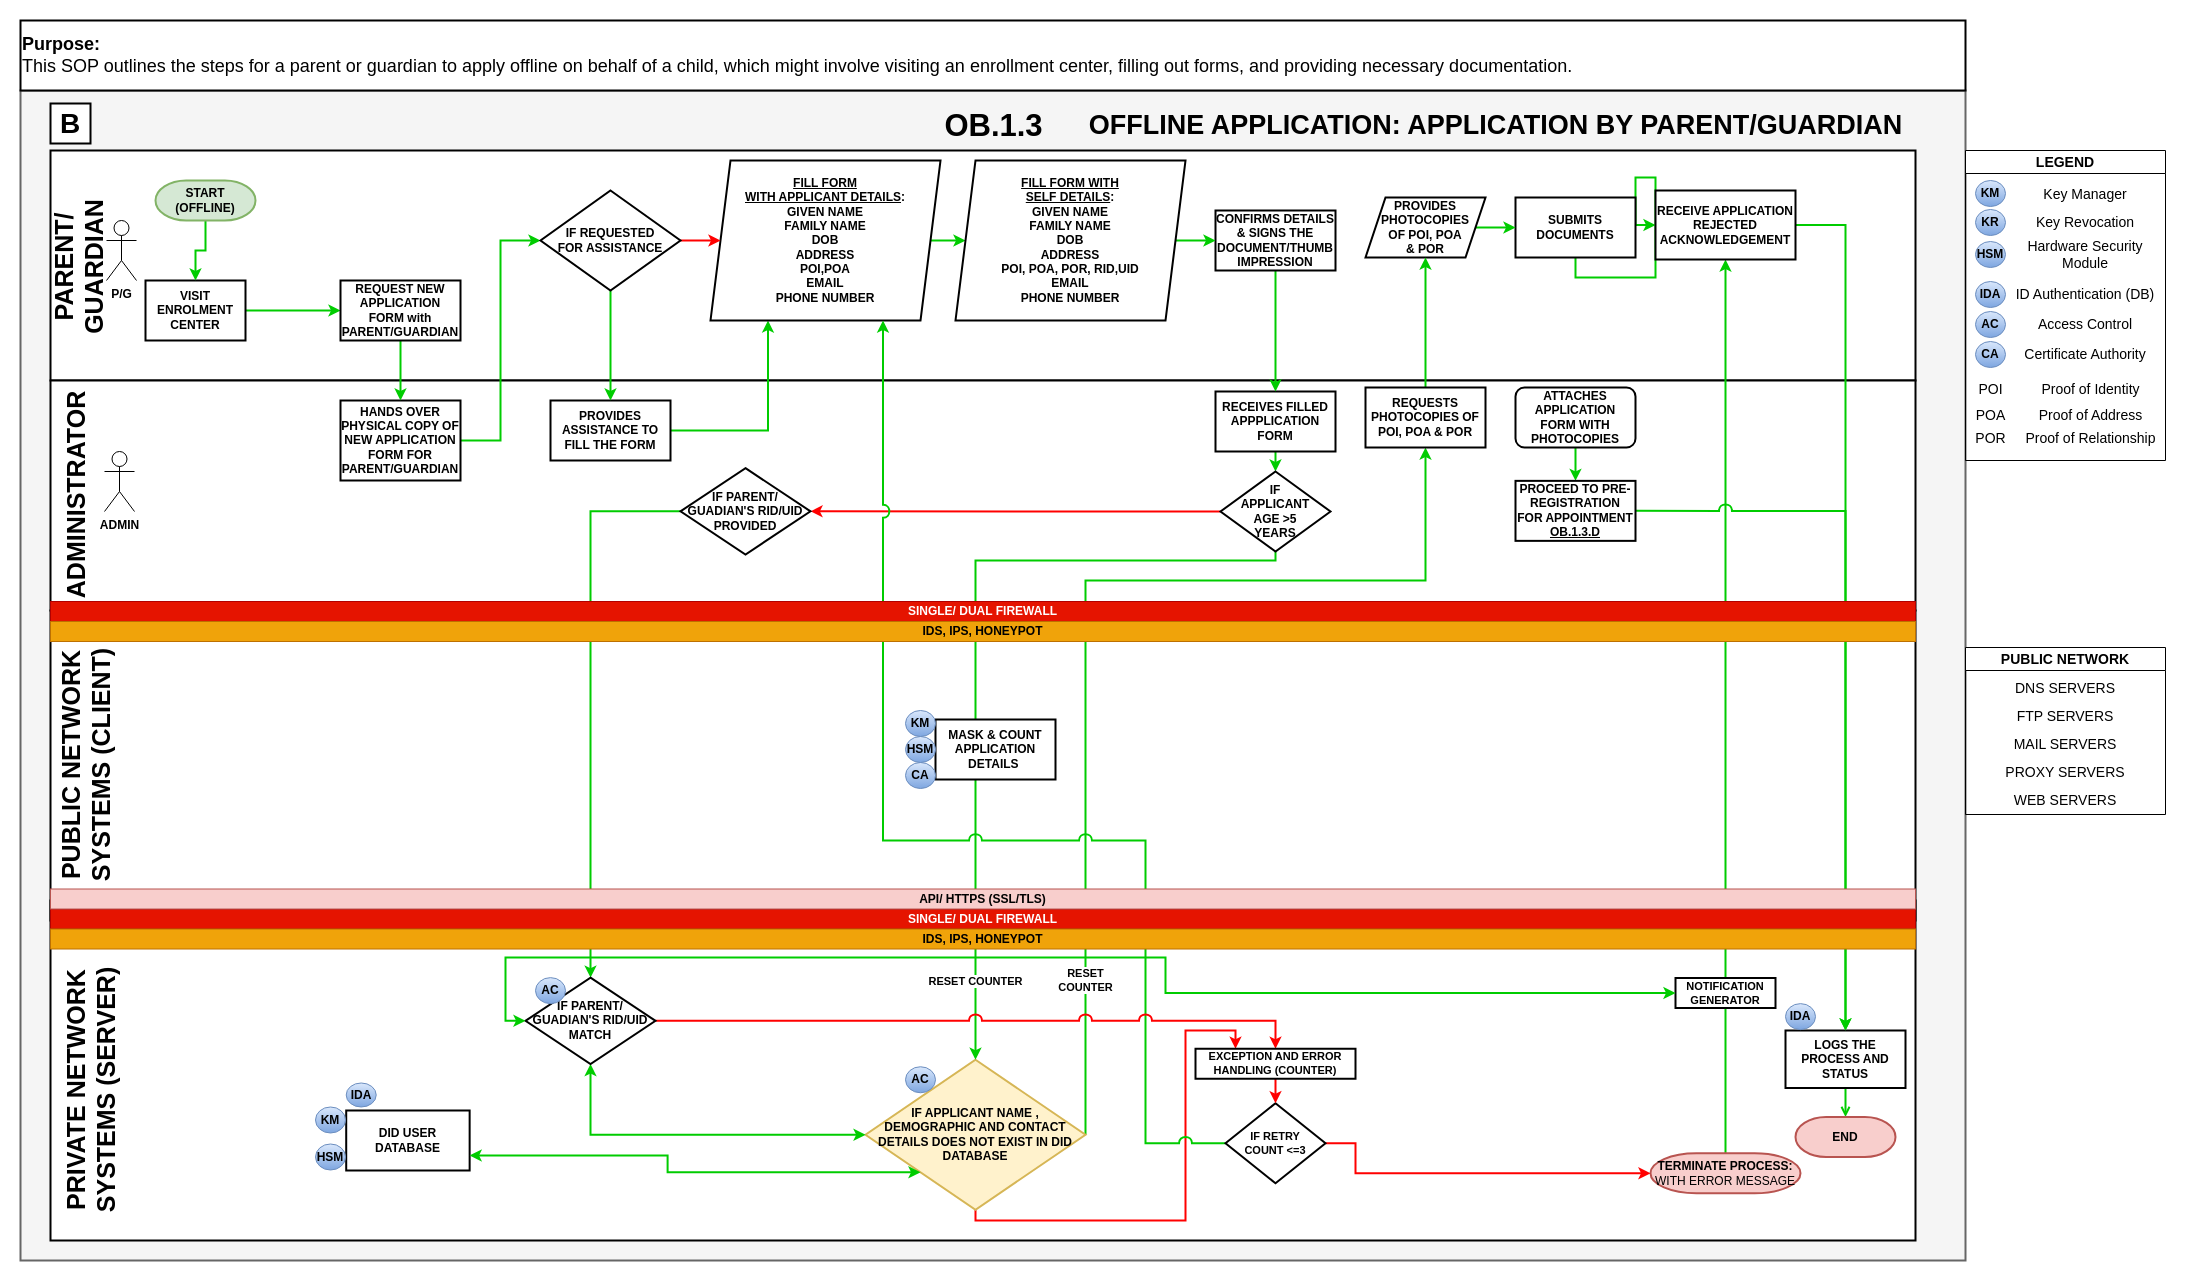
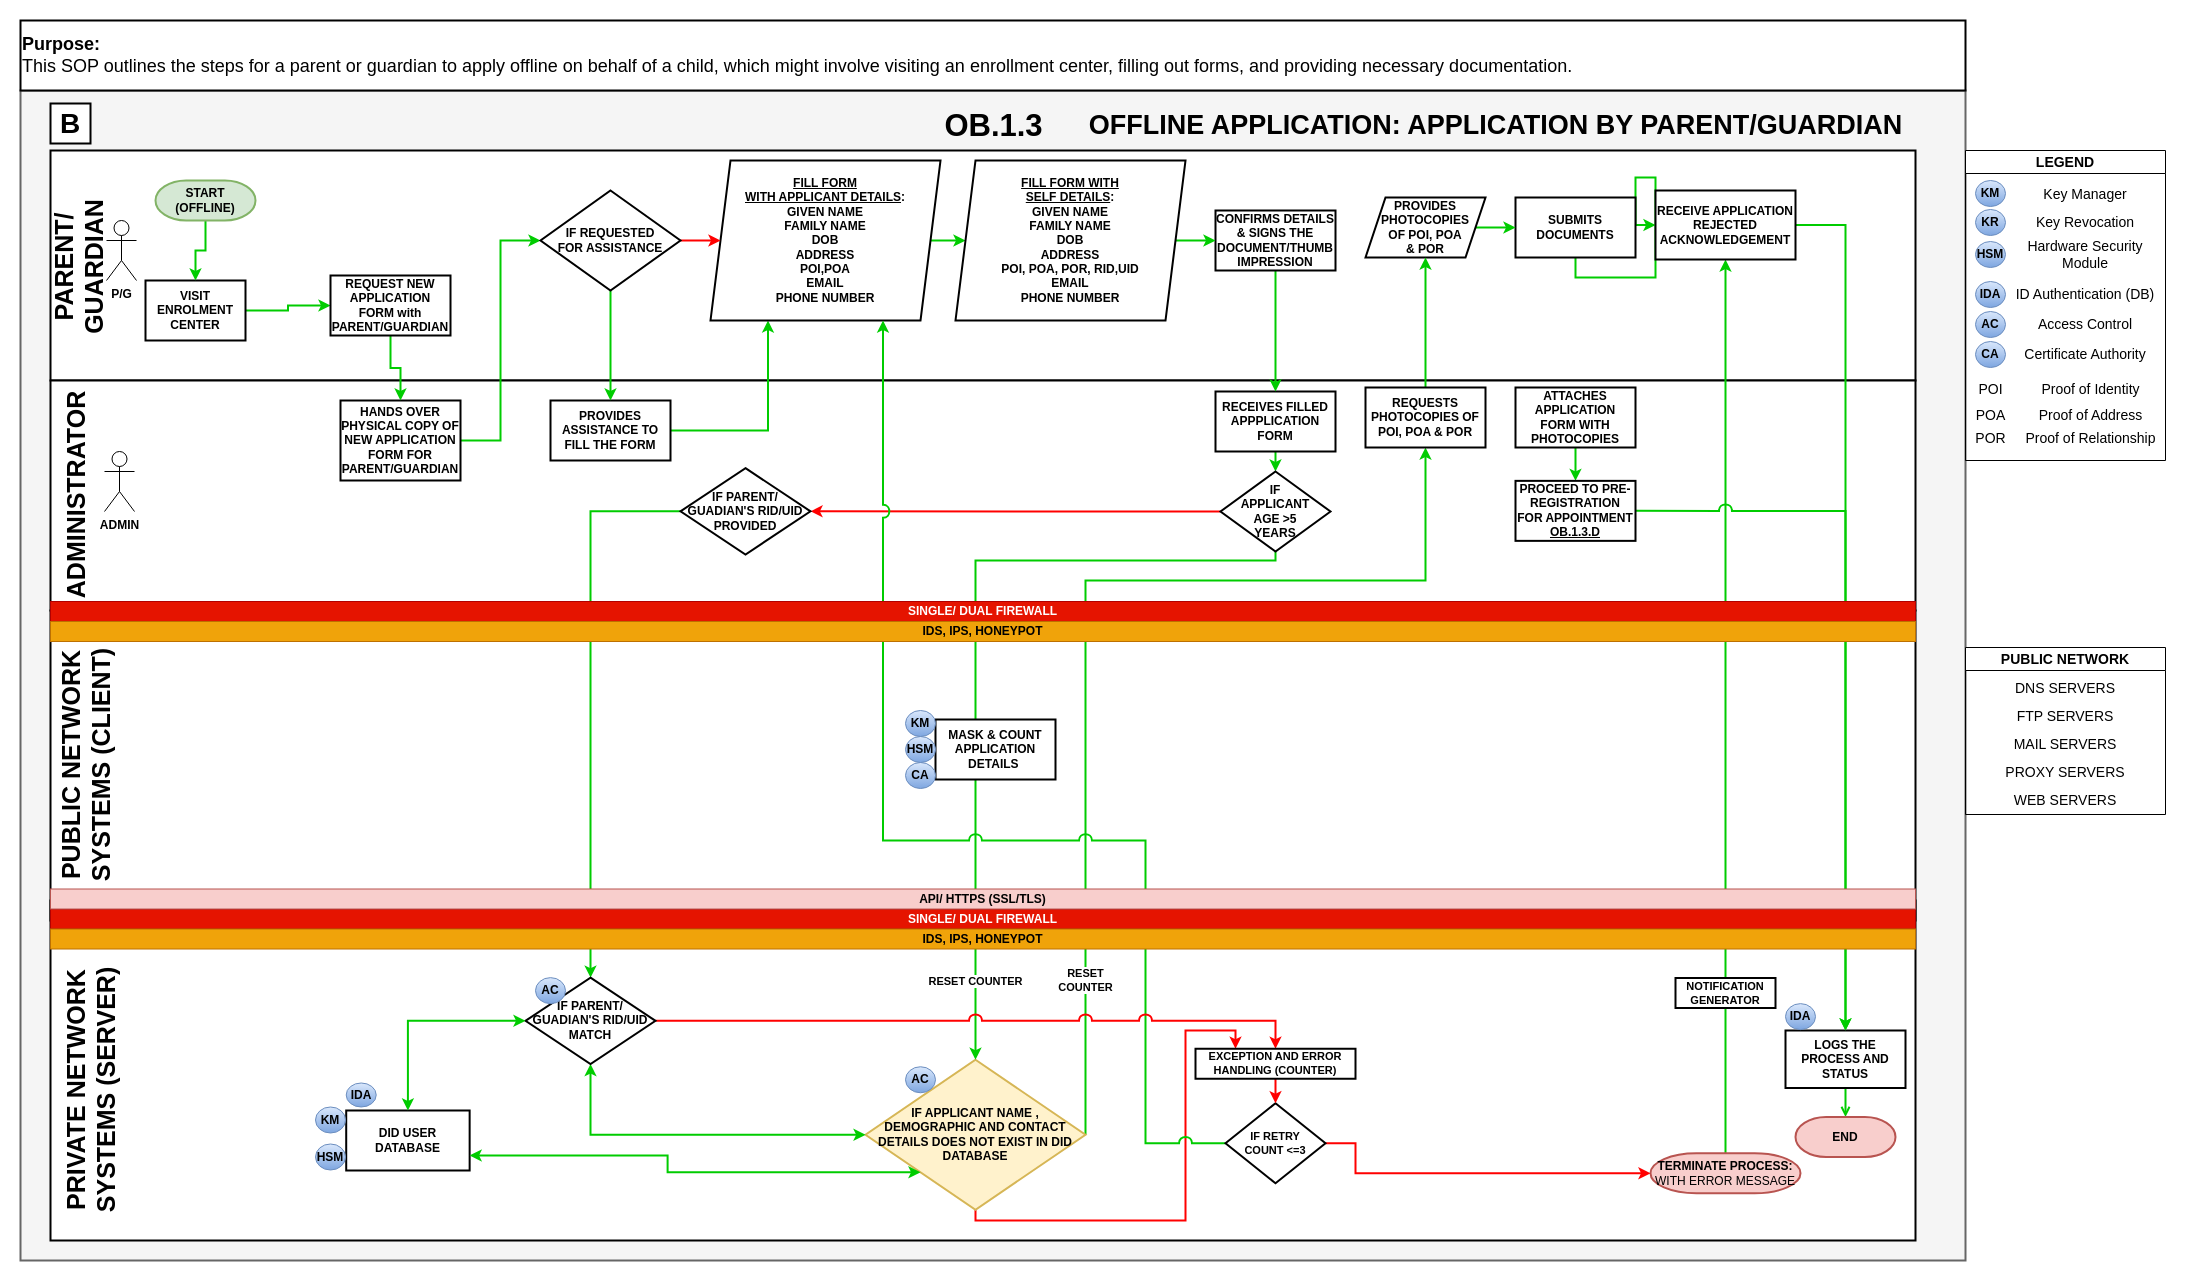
- <mxCell id="28" value="REQUEST NEW APPLICATION FORM with PARENT/GUARDIAN" style="rounded=0;whiteSpace=wrap;html=1;strokeWidth=2;fontStyle=1" parent="1" vertex="1"><mxGeometry x="340" y="280" width="120" height="60" as="geometry" /></mxCell>
+ <mxCell id="28" value="REQUEST NEW APPLICATION FORM with PARENT/GUARDIAN" style="rounded=0;whiteSpace=wrap;html=1;strokeWidth=2;fontStyle=1" parent="1" vertex="1"><mxGeometry x="330" y="275" width="120" height="60" as="geometry" /></mxCell>
- <mxCell id="33" value="ATTACHES APPLICATION FORM WITH PHOTOCOPIES" style="whiteSpace=wrap;html=1;strokeWidth=2;fontStyle=1;rounded=1;" parent="1" vertex="1"><mxGeometry x="1515" y="387" width="120" height="60" as="geometry" /></mxCell>
+ <mxCell id="33" value="ATTACHES APPLICATION FORM WITH PHOTOCOPIES" style="rounded=0;whiteSpace=wrap;html=1;strokeWidth=2;fontStyle=1" parent="1" vertex="1"><mxGeometry x="1515" y="387" width="120" height="60" as="geometry" /></mxCell>
- <mxCell id="105" style="edgeStyle=orthogonalEdgeStyle;rounded=0;orthogonalLoop=1;jettySize=auto;html=1;exitX=0;exitY=0.5;exitDx=0;exitDy=0;strokeColor=#00CC00;strokeWidth=2;fontStyle=1;startArrow=classic;startFill=1;" parent="1" source="104" target="93" edge="1"><mxGeometry relative="1" as="geometry" /></mxCell>
+ <mxCell id="105" style="edgeStyle=orthogonalEdgeStyle;rounded=0;orthogonalLoop=1;jettySize=auto;html=1;exitX=0;exitY=0.5;exitDx=0;exitDy=0;entryX=0.5;entryY=0;entryDx=0;entryDy=0;entryPerimeter=0;strokeColor=#00CC00;strokeWidth=2;fontStyle=1;startArrow=classic;startFill=1;" parent="1" source="104" target="96" edge="1"><mxGeometry relative="1" as="geometry" /></mxCell>
